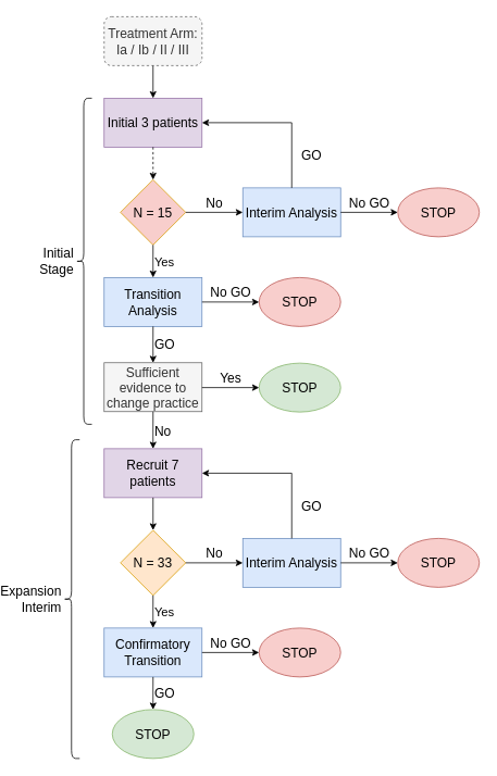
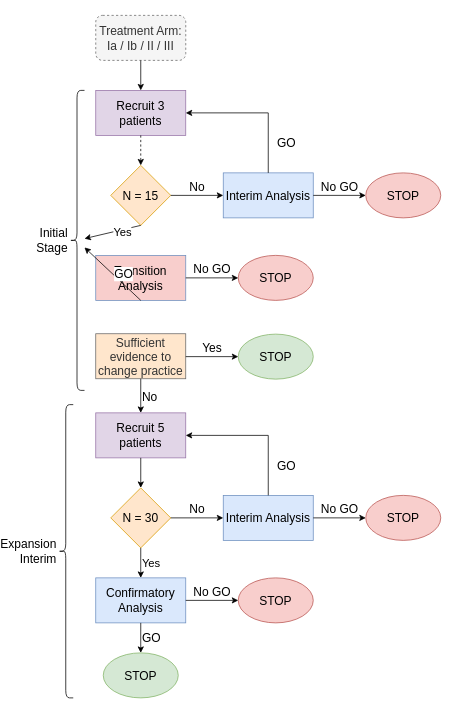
- <mxCell id="4" value="Initial 3 patients" style="rounded=0;whiteSpace=wrap;html=1;fontSize=16;fillColor=#e1d5e7;strokeColor=#9673a6;" parent="1" vertex="1"><mxGeometry x="70" y="120" width="120" height="60" as="geometry" /></mxCell>
+ <mxCell id="4" value="Recruit 3 patients" style="rounded=0;whiteSpace=wrap;html=1;fontSize=16;fillColor=#e1d5e7;strokeColor=#9673a6;" parent="1" vertex="1"><mxGeometry x="70" y="120" width="120" height="60" as="geometry" /></mxCell>
- <mxCell id="6" value="&lt;font style=&quot;font-size: 16px;&quot;&gt;N = 15&lt;/font&gt;" style="rhombus;whiteSpace=wrap;html=1;fillColor=#f8cecc;strokeColor=#d79b00;" parent="1" vertex="1"><mxGeometry x="90" y="220" width="80" height="80" as="geometry" /></mxCell>
+ <mxCell id="6" value="&lt;font style=&quot;font-size: 16px;&quot;&gt;N = 15&lt;/font&gt;" style="rhombus;whiteSpace=wrap;html=1;fillColor=#ffe6cc;strokeColor=#d79b00;" parent="1" vertex="1"><mxGeometry x="90" y="220" width="80" height="80" as="geometry" /></mxCell>
- <mxCell id="10" value="Yes" style="endArrow=classic;html=1;rounded=0;exitX=0.5;exitY=1;exitDx=0;exitDy=0;fontSize=15;labelPosition=right;verticalLabelPosition=middle;align=left;verticalAlign=middle;" parent="1" source="6" target="9" edge="1"><mxGeometry width="50" height="50" relative="1" as="geometry"><mxPoint x="310" y="270" as="sourcePoint" /><mxPoint x="360" y="220" as="targetPoint" /></mxGeometry></mxCell>
+ <mxCell id="10" value="Yes" style="endArrow=classic;html=1;rounded=0;exitX=0.5;exitY=1;exitDx=0;exitDy=0;fontSize=15;labelPosition=right;verticalLabelPosition=middle;align=left;verticalAlign=middle;" parent="1" source="6" target="16" edge="1"><mxGeometry width="50" height="50" relative="1" as="geometry"><mxPoint x="310" y="270" as="sourcePoint" /><mxPoint x="360" y="220" as="targetPoint" /></mxGeometry></mxCell>
- <mxCell id="9" value="Transition Analysis" style="rounded=0;whiteSpace=wrap;html=1;fontSize=16;fillColor=#dae8fc;strokeColor=#6c8ebf;" parent="1" vertex="1"><mxGeometry x="70" y="340" width="120" height="60" as="geometry" /></mxCell>
+ <mxCell id="9" value="Transition Analysis" style="rounded=0;whiteSpace=wrap;html=1;fontSize=16;fillColor=#f8cecc;strokeColor=#6c8ebf;" parent="1" vertex="1"><mxGeometry x="70" y="340" width="120" height="60" as="geometry" /></mxCell>
- <mxCell id="18" value="GO" style="endArrow=classic;html=1;rounded=0;exitX=0.5;exitY=1;exitDx=0;exitDy=0;entryX=0.5;entryY=0;entryDx=0;entryDy=0;fontSize=16;labelPosition=right;verticalLabelPosition=middle;align=left;verticalAlign=middle;" parent="1" source="9" target="17" edge="1"><mxGeometry width="50" height="50" relative="1" as="geometry"><mxPoint x="160" y="460" as="sourcePoint" /><mxPoint x="210" y="410" as="targetPoint" /></mxGeometry></mxCell>
+ <mxCell id="18" value="GO" style="endArrow=classic;html=1;rounded=0;exitX=0.5;exitY=1;exitDx=0;exitDy=0;fontSize=16;labelPosition=right;verticalLabelPosition=middle;align=left;verticalAlign=middle;" parent="1" source="9" target="16" edge="1"><mxGeometry width="50" height="50" relative="1" as="geometry"><mxPoint x="160" y="460" as="sourcePoint" /><mxPoint x="210" y="410" as="targetPoint" /></mxGeometry></mxCell>
- <mxCell id="17" value="Sufficient evidence to change practice" style="rounded=0;whiteSpace=wrap;html=1;fontSize=16;fillColor=#f5f5f5;fontColor=#333333;strokeColor=#666666;" parent="1" vertex="1"><mxGeometry x="70" y="444.5" width="120" height="60" as="geometry" /></mxCell>
+ <mxCell id="17" value="Sufficient evidence to change practice" style="rounded=0;whiteSpace=wrap;html=1;fontSize=16;fillColor=#ffe6cc;fontColor=#333333;strokeColor=#666666;" parent="1" vertex="1"><mxGeometry x="70" y="444.5" width="120" height="60" as="geometry" /></mxCell>
- <mxCell id="21" value="Recruit 7 patients" style="rounded=0;whiteSpace=wrap;html=1;fontSize=16;fillColor=#e1d5e7;strokeColor=#9673a6;" parent="1" vertex="1"><mxGeometry x="70" y="550" width="120" height="60" as="geometry" /></mxCell>
+ <mxCell id="21" value="Recruit 5 patients" style="rounded=0;whiteSpace=wrap;html=1;fontSize=16;fillColor=#e1d5e7;strokeColor=#9673a6;" parent="1" vertex="1"><mxGeometry x="70" y="550" width="120" height="60" as="geometry" /></mxCell>
- <mxCell id="24" value="&lt;font style=&quot;font-size: 16px;&quot;&gt;N = 33&lt;/font&gt;" style="rhombus;whiteSpace=wrap;html=1;fillColor=#ffe6cc;strokeColor=#d79b00;" parent="1" vertex="1"><mxGeometry x="90" y="650" width="80" height="80" as="geometry" /></mxCell>
+ <mxCell id="24" value="&lt;font style=&quot;font-size: 16px;&quot;&gt;N = 30&lt;/font&gt;" style="rhombus;whiteSpace=wrap;html=1;fillColor=#ffe6cc;strokeColor=#d79b00;" parent="1" vertex="1"><mxGeometry x="90" y="650" width="80" height="80" as="geometry" /></mxCell>
- <mxCell id="27" value="Confirmatory Transition" style="rounded=0;whiteSpace=wrap;html=1;fontSize=16;fillColor=#dae8fc;strokeColor=#6c8ebf;" parent="1" vertex="1"><mxGeometry x="70" y="770" width="120" height="60" as="geometry" /></mxCell>
+ <mxCell id="27" value="Confirmatory Analysis" style="rounded=0;whiteSpace=wrap;html=1;fontSize=16;fillColor=#dae8fc;strokeColor=#6c8ebf;" parent="1" vertex="1"><mxGeometry x="70" y="770" width="120" height="60" as="geometry" /></mxCell>
